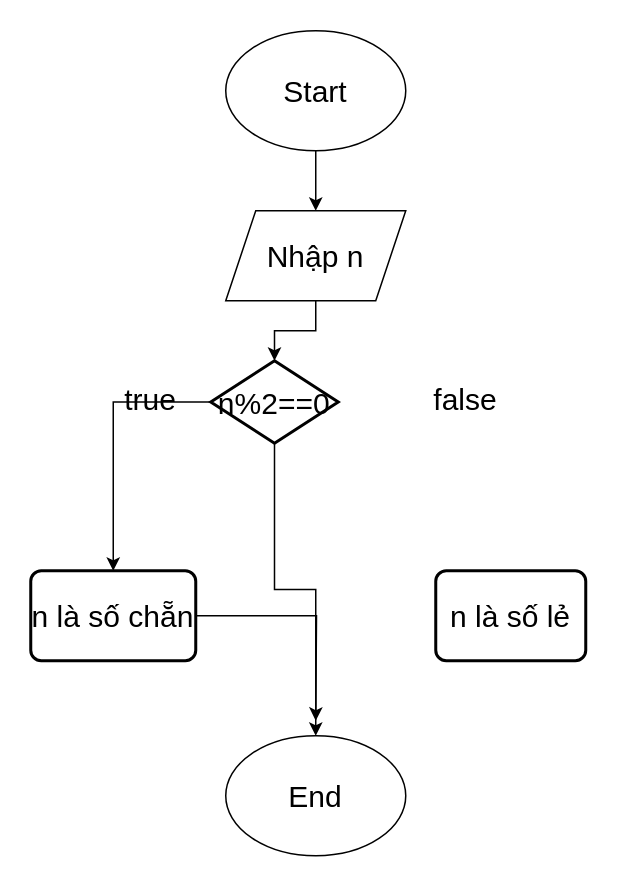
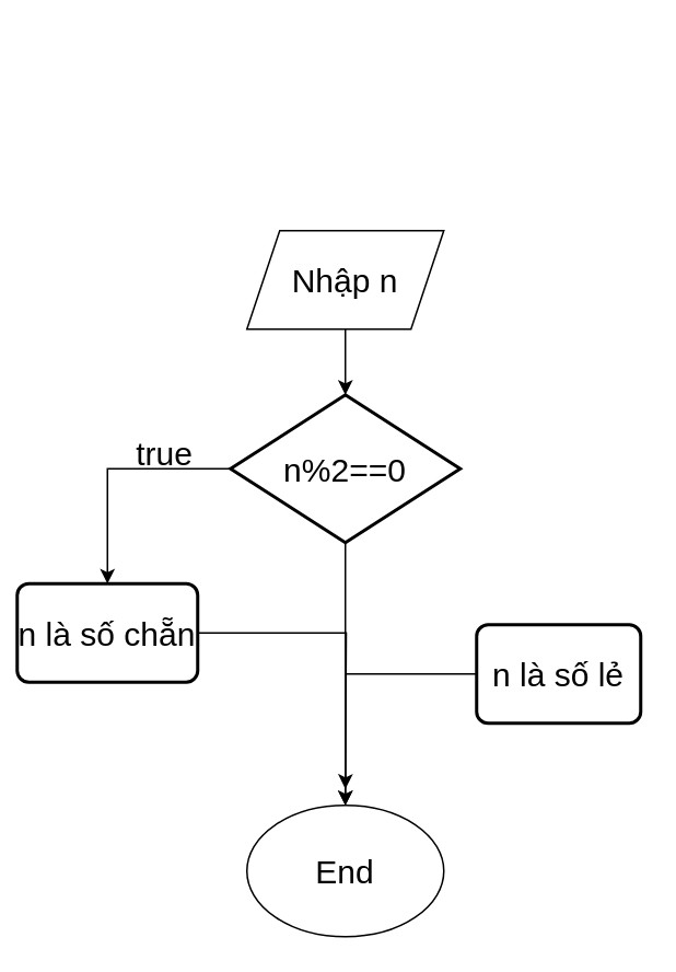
- <mxCell id="3" value="Start" style="ellipse;whiteSpace=wrap;html=1;fontSize=20;" parent="1" vertex="1"><mxGeometry x="150" width="120" height="80" as="geometry" y="20" /></mxCell>
- <mxCell id="2" style="edgeStyle=orthogonalEdgeStyle;rounded=0;orthogonalLoop=1;jettySize=auto;html=1;entryX=0.5;entryY=0;entryDx=0;entryDy=0;" edge="1" parent="1" source="3" target="6"><mxGeometry relative="1" as="geometry" /></mxCell>
- <mxCell id="14" value="true" style="text;align=center;html=1;verticalAlign=middle;whiteSpace=wrap;rounded=0;fontSize=20;" parent="1" vertex="1"><mxGeometry x="70" y="250" width="60" height="30" as="geometry" /></mxCell>
+ <mxCell id="14" value="true" style="text;align=center;html=1;verticalAlign=middle;whiteSpace=wrap;rounded=0;fontSize=20;" parent="1" vertex="1"><mxGeometry x="70" y="260" width="60" height="30" as="geometry" /></mxCell>
- <mxCell id="15" value="false" style="text;align=center;html=1;verticalAlign=middle;whiteSpace=wrap;rounded=0;fontSize=20;" parent="1" vertex="1"><mxGeometry x="280" y="250" width="60" height="30" as="geometry" /></mxCell>
- <mxCell id="9" value="n%2==0" style="strokeWidth=2;html=1;shape=mxgraph.flowchart.decision;whiteSpace=wrap;fontSize=20;" parent="1" vertex="1"><mxGeometry x="140" y="240" width="85" height="55" as="geometry" /></mxCell>
+ <mxCell id="9" value="n%2==0" style="strokeWidth=2;html=1;shape=mxgraph.flowchart.decision;whiteSpace=wrap;fontSize=20;" parent="1" vertex="1"><mxGeometry x="140" y="240" width="140" height="90" as="geometry" /></mxCell>
- <mxCell id="11" value="n là số chẵn" style="rounded=1;whiteSpace=wrap;html=1;absoluteArcSize=1;arcSize=14;strokeWidth=2;fontSize=20;" parent="1" vertex="1"><mxGeometry x="20" y="380" width="110" height="60" as="geometry" /></mxCell>
+ <mxCell id="11" value="n là số chẵn" style="rounded=1;whiteSpace=wrap;html=1;absoluteArcSize=1;arcSize=14;strokeWidth=2;fontSize=20;" parent="1" vertex="1"><mxGeometry x="10" y="355" width="110" height="60" as="geometry" /></mxCell>
+ <mxCell id="12" style="edgeStyle=orthogonalEdgeStyle;rounded=0;orthogonalLoop=1;jettySize=auto;html=1;" edge="1" parent="1" source="13" target="4"><mxGeometry relative="1" as="geometry" /></mxCell>
